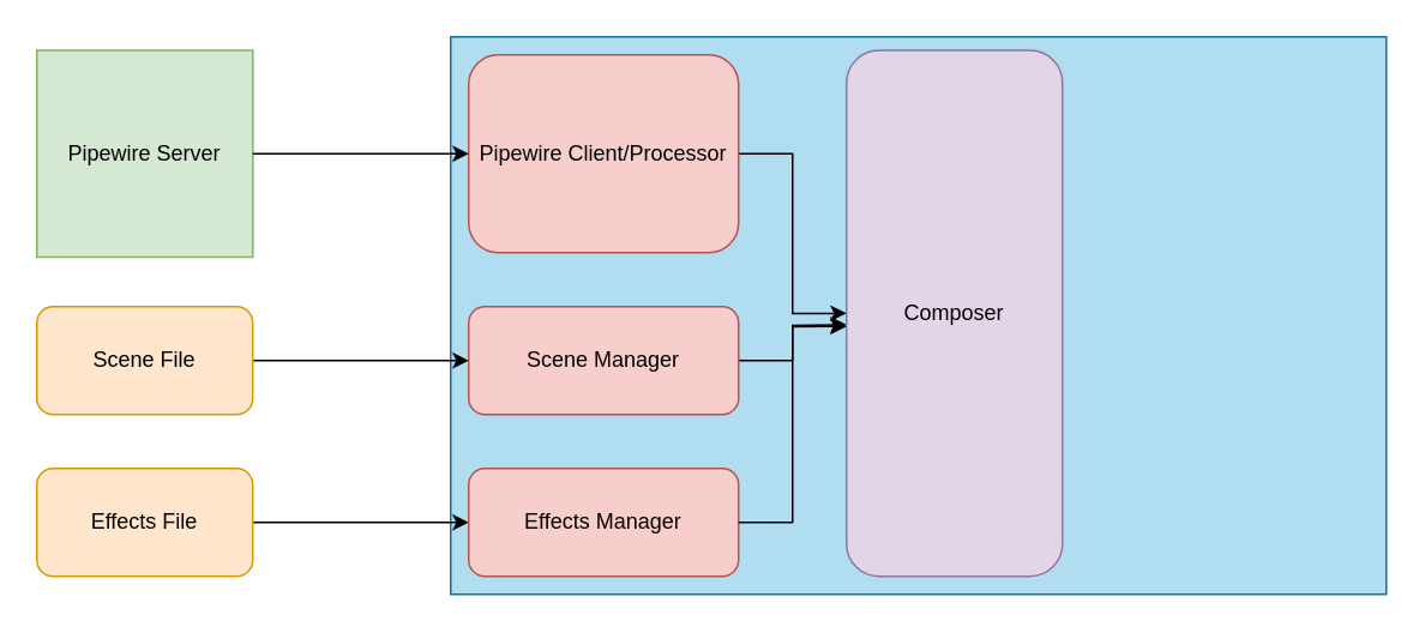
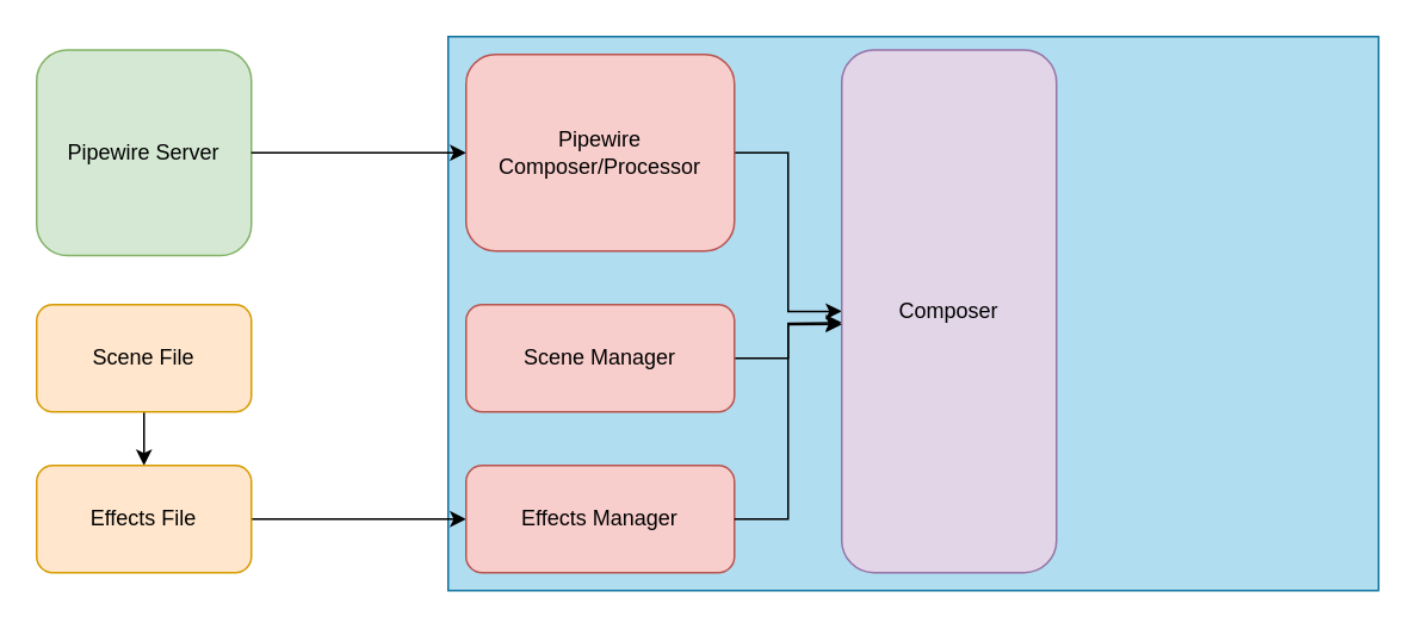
- <mxCell id="2" value="Pipewire Server" style="whiteSpace=wrap;html=1;fillColor=#d5e8d4;strokeColor=#82b366;rounded=0;" vertex="1" parent="1"><mxGeometry x="20" y="27.5" width="120" height="115" as="geometry" /></mxCell>
+ <mxCell id="2" value="Pipewire Server" style="rounded=1;whiteSpace=wrap;html=1;fillColor=#d5e8d4;strokeColor=#82b366;" vertex="1" parent="1"><mxGeometry x="20" y="27.5" width="120" height="115" as="geometry" /></mxCell>
- <mxCell id="5" value="Pipewire Client/Processor" style="rounded=1;whiteSpace=wrap;html=1;fillColor=#f8cecc;strokeColor=#b85450;" vertex="1" parent="1"><mxGeometry x="260" y="30" width="150" height="110" as="geometry" /></mxCell>
+ <mxCell id="5" value="Pipewire Composer/Processor" style="rounded=1;whiteSpace=wrap;html=1;fillColor=#f8cecc;strokeColor=#b85450;" vertex="1" parent="1"><mxGeometry x="260" y="30" width="150" height="110" as="geometry" /></mxCell>
- <mxCell id="8" style="edgeStyle=orthogonalEdgeStyle;rounded=0;orthogonalLoop=1;jettySize=auto;html=1;entryX=0;entryY=0.5;entryDx=0;entryDy=0;" edge="1" parent="1" source="9" target="7"><mxGeometry relative="1" as="geometry" /></mxCell>
+ <mxCell id="8" style="edgeStyle=orthogonalEdgeStyle;rounded=0;orthogonalLoop=1;jettySize=auto;html=1;" edge="1" parent="1" source="9" target="12"><mxGeometry relative="1" as="geometry" /></mxCell>
